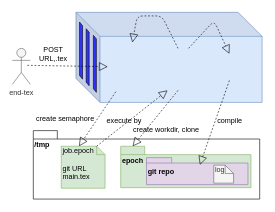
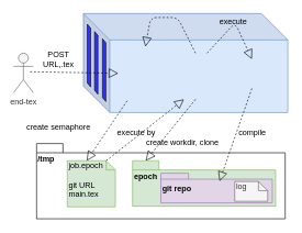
+ <mxCell id="27" value="execute" style="text;html=1;align=center;verticalAlign=middle;resizable=0;points=[];autosize=1;" parent="1" vertex="1"><mxGeometry x="327" y="24" width="51" height="18" as="geometry" /></mxCell>
- <mxCell id="19" value="create semaphore" style="text;html=1;align=center;verticalAlign=middle;resizable=0;points=[];autosize=1;" parent="1" vertex="1"><mxGeometry x="55" y="188" width="106" height="18" as="geometry" /></mxCell>
+ <mxCell id="19" value="create semaphore" style="text;html=1;align=center;verticalAlign=middle;resizable=0;points=[];autosize=1;" parent="1" vertex="1"><mxGeometry x="35" y="183" width="106" height="18" as="geometry" /></mxCell>
- <mxCell id="15" value="log" style="shape=note;whiteSpace=wrap;html=1;size=14;verticalAlign=top;align=left;spacingTop=-6;fillColor=#f5f5f5;strokeColor=#666666;fontColor=#333333;" parent="1" vertex="1"><mxGeometry x="355.5" y="274.5" width="33" height="30" as="geometry" /></mxCell>
+ <mxCell id="15" value="log" style="shape=note;whiteSpace=wrap;html=1;size=14;verticalAlign=top;align=left;spacingTop=-6;fillColor=#f5f5f5;strokeColor=#666666;fontColor=#333333;" parent="1" vertex="1"><mxGeometry x="355.5" y="274.5" width="50" height="30" as="geometry" /></mxCell>
